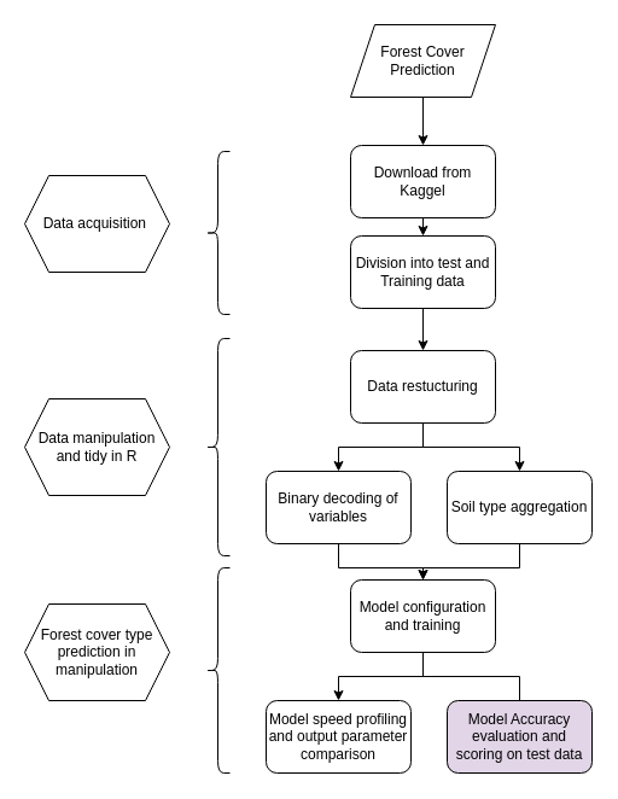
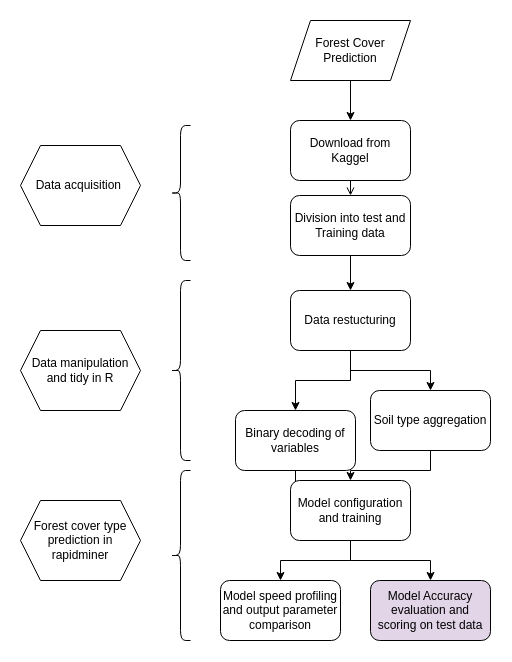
- <mxCell id="4" style="edgeStyle=orthogonalEdgeStyle;rounded=0;orthogonalLoop=1;jettySize=auto;html=1;exitX=0.5;exitY=1;exitDx=0;exitDy=0;entryX=0.5;entryY=0;entryDx=0;entryDy=0;" edge="1" parent="1" source="5" target="17"><mxGeometry relative="1" as="geometry" /></mxCell>
+ <mxCell id="4" style="edgeStyle=orthogonalEdgeStyle;rounded=0;orthogonalLoop=1;jettySize=auto;html=1;exitX=0.5;exitY=1;exitDx=0;exitDy=0;entryX=0.5;entryY=0;entryDx=0;entryDy=0;endArrow=open;" edge="1" parent="1" source="5" target="17"><mxGeometry relative="1" as="geometry" /></mxCell>
- <mxCell id="7" value="Binary decoding of variables" style="rounded=1;whiteSpace=wrap;html=1;" vertex="1" parent="1"><mxGeometry x="220" y="390" width="120" height="60" as="geometry" /></mxCell>
+ <mxCell id="7" value="Binary decoding of variables" style="rounded=1;whiteSpace=wrap;html=1;" vertex="1" parent="1"><mxGeometry x="235" y="410" width="120" height="60" as="geometry" /></mxCell>
- <mxCell id="15" value="Forest cover type prediction in manipulation" style="shape=hexagon;perimeter=hexagonPerimeter2;whiteSpace=wrap;html=1;fixedSize=1;" vertex="1" parent="1"><mxGeometry x="20" y="500" width="120" height="80" as="geometry" /></mxCell>
+ <mxCell id="15" value="Forest cover type prediction in rapidminer" style="shape=hexagon;perimeter=hexagonPerimeter2;whiteSpace=wrap;html=1;fixedSize=1;" vertex="1" parent="1"><mxGeometry x="20" y="500" width="120" height="80" as="geometry" /></mxCell>
- <mxCell id="11" style="edgeStyle=orthogonalEdgeStyle;rounded=0;orthogonalLoop=1;jettySize=auto;html=1;exitX=0.5;exitY=1;exitDx=0;exitDy=0;entryX=0.5;entryY=0;entryDx=0;entryDy=0;endArrow=none;" edge="1" parent="1" source="12" target="18"><mxGeometry relative="1" as="geometry" /></mxCell>
+ <mxCell id="11" style="edgeStyle=orthogonalEdgeStyle;rounded=0;orthogonalLoop=1;jettySize=auto;html=1;exitX=0.5;exitY=1;exitDx=0;exitDy=0;entryX=0.5;entryY=0;entryDx=0;entryDy=0;" edge="1" parent="1" source="12" target="18"><mxGeometry relative="1" as="geometry" /></mxCell>
